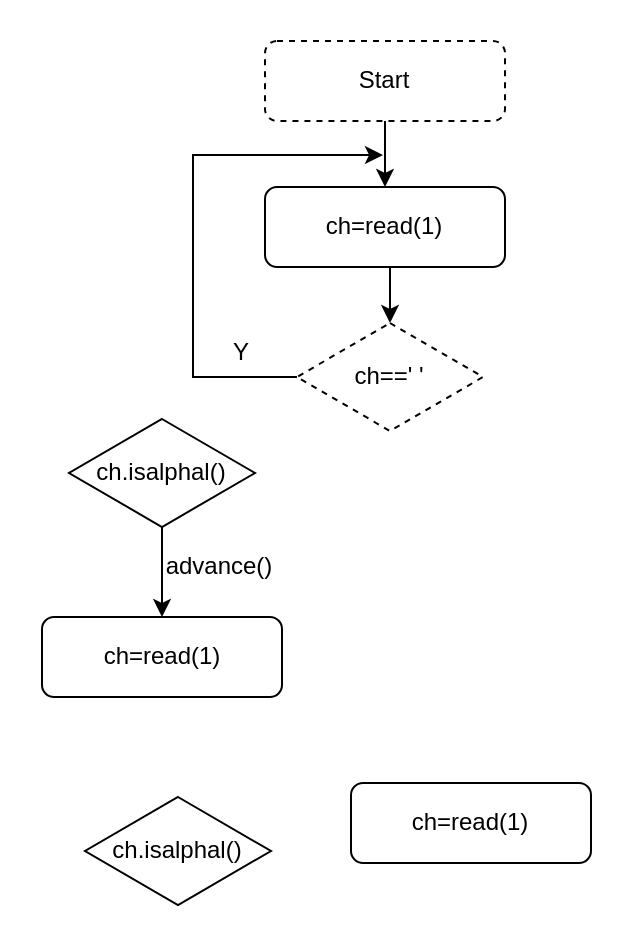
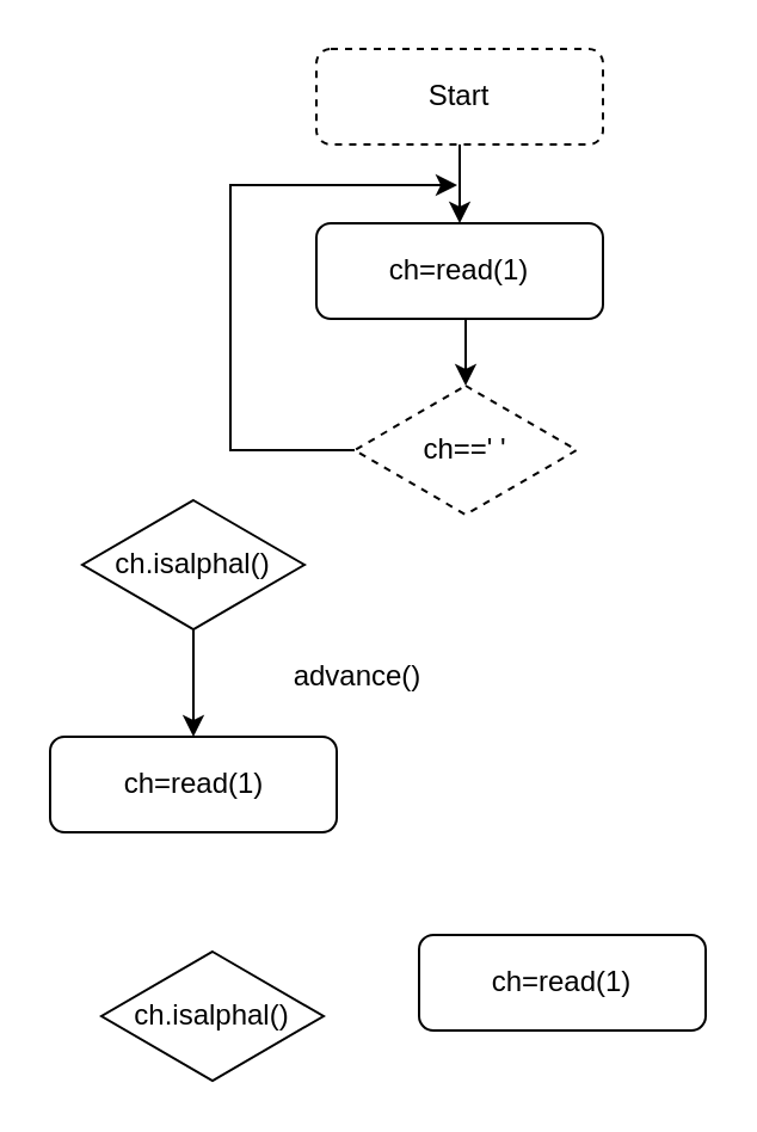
- <mxCell id="9" value="Y" style="text;html=1;align=center;verticalAlign=middle;resizable=0;points=[];autosize=1;strokeColor=none;fillColor=none;" vertex="1" parent="1"><mxGeometry x="107" y="163" width="26" height="26" as="geometry" /></mxCell>
- <mxCell id="14" value="advance()" style="text;html=1;align=center;verticalAlign=middle;resizable=0;points=[];autosize=1;strokeColor=none;fillColor=none;" vertex="1" parent="1"><mxGeometry x="73" y="270" width="71" height="26" as="geometry" /></mxCell>
+ <mxCell id="14" value="advance()" style="text;html=1;align=center;verticalAlign=middle;resizable=0;points=[];autosize=1;strokeColor=none;fillColor=none;" vertex="1" parent="1"><mxGeometry x="113" y="270" width="71" height="26" as="geometry" /></mxCell>
